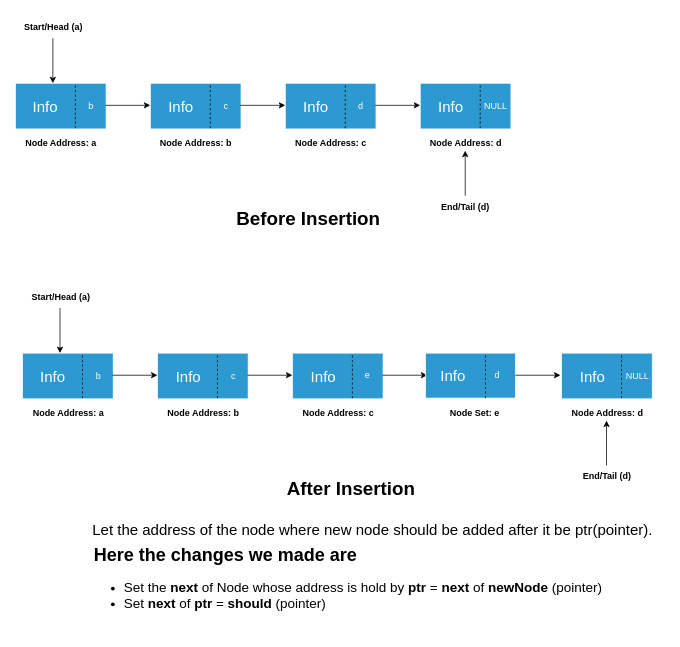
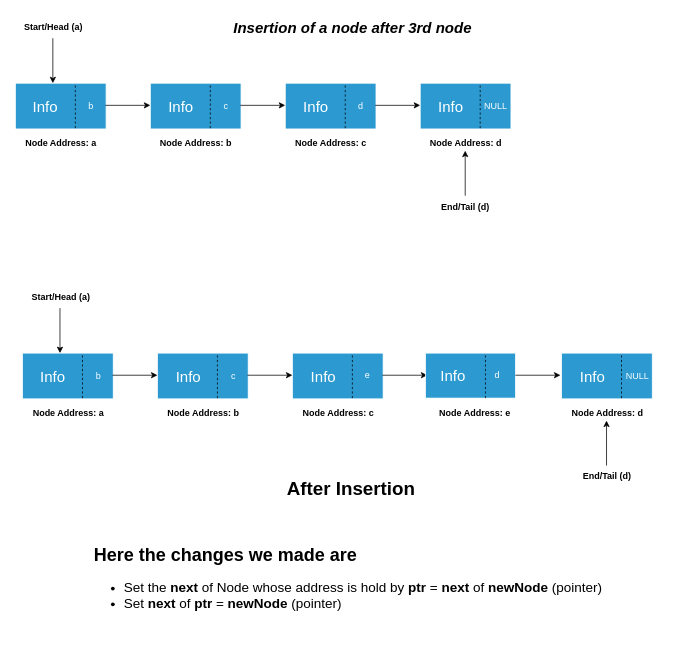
+ <mxCell id="64" value="Insertion of a node after 3rd node" style="text;html=1;strokeColor=none;fillColor=none;align=center;verticalAlign=middle;whiteSpace=wrap;rounded=0;fontColor=#000000;fontSize=20;fontStyle=3" parent="1" vertex="1"><mxGeometry x="184.5" width="570" height="30" as="geometry" y="20" /></mxCell>
- <mxCell id="55" value="Before Insertion" style="text;html=1;strokeColor=none;fillColor=none;align=center;verticalAlign=middle;whiteSpace=wrap;rounded=0;fontSize=25;fontStyle=1" parent="1" vertex="1"><mxGeometry x="301" y="260" width="220" height="60" as="geometry" /></mxCell>
- <mxCell id="63" value="Node Set: e" style="text;html=1;strokeColor=none;fillColor=none;align=center;verticalAlign=middle;whiteSpace=wrap;rounded=0;fontStyle=1;fontColor=#000000;" parent="1" vertex="1"><mxGeometry x="578" y="540" width="110" height="20" as="geometry" /></mxCell>
+ <mxCell id="63" value="Node Address: e" style="text;html=1;strokeColor=none;fillColor=none;align=center;verticalAlign=middle;whiteSpace=wrap;rounded=0;fontStyle=1;fontColor=#000000;" parent="1" vertex="1"><mxGeometry x="578" y="540" width="110" height="20" as="geometry" /></mxCell>
- <mxCell id="66" value="&lt;div style=&quot;font-size: 20px;&quot;&gt;Let the address of the node where new node should be added after it be ptr(pointer).&lt;/div&gt;" style="text;html=1;strokeColor=none;fillColor=none;align=left;verticalAlign=middle;whiteSpace=wrap;rounded=0;fontSize=20;" vertex="1" parent="1"><mxGeometry x="121" y="690" width="764" height="30" as="geometry" /></mxCell>
- <mxCell id="65" value="&lt;h1&gt;Here the changes we made are&lt;/h1&gt;&lt;div&gt;&lt;ul style=&quot;font-size: 18px&quot;&gt;&lt;li&gt;&lt;div&gt;Set the &lt;b&gt;next&lt;/b&gt;&amp;nbsp;of Node whose address is hold by &lt;b&gt;ptr&lt;/b&gt;&amp;nbsp;= &lt;b&gt;next&lt;/b&gt;&amp;nbsp;of &lt;b&gt;newNode&amp;nbsp;&lt;/b&gt;(pointer)&lt;/div&gt;&lt;/li&gt;&lt;li&gt;&lt;div&gt;&lt;div&gt;Set &lt;b&gt;next&lt;/b&gt;&amp;nbsp;of &lt;b&gt;ptr&lt;/b&gt;&amp;nbsp;= &lt;b&gt;should&amp;nbsp;&lt;/b&gt;(pointer)&lt;/div&gt;&lt;/div&gt;&lt;/li&gt;&lt;/ul&gt;&lt;/div&gt;" style="text;html=1;strokeColor=none;fillColor=none;spacing=5;spacingTop=-20;whiteSpace=wrap;overflow=hidden;rounded=0;" vertex="1" parent="1"><mxGeometry x="120" y="720" width="700" height="120" as="geometry" /></mxCell>
+ <mxCell id="65" value="&lt;h1&gt;Here the changes we made are&lt;/h1&gt;&lt;div&gt;&lt;ul style=&quot;font-size: 18px&quot;&gt;&lt;li&gt;&lt;div&gt;Set the &lt;b&gt;next&lt;/b&gt;&amp;nbsp;of Node whose address is hold by &lt;b&gt;ptr&lt;/b&gt;&amp;nbsp;= &lt;b&gt;next&lt;/b&gt;&amp;nbsp;of &lt;b&gt;newNode&amp;nbsp;&lt;/b&gt;(pointer)&lt;/div&gt;&lt;/li&gt;&lt;li&gt;&lt;div&gt;&lt;div&gt;Set &lt;b&gt;next&lt;/b&gt;&amp;nbsp;of &lt;b&gt;ptr&lt;/b&gt;&amp;nbsp;= &lt;b&gt;newNode&amp;nbsp;&lt;/b&gt;(pointer)&lt;/div&gt;&lt;/div&gt;&lt;/li&gt;&lt;/ul&gt;&lt;/div&gt;" style="text;html=1;strokeColor=none;fillColor=none;spacing=5;spacingTop=-20;whiteSpace=wrap;overflow=hidden;rounded=0;" vertex="1" parent="1"><mxGeometry x="120" y="720" width="700" height="120" as="geometry" /></mxCell>
